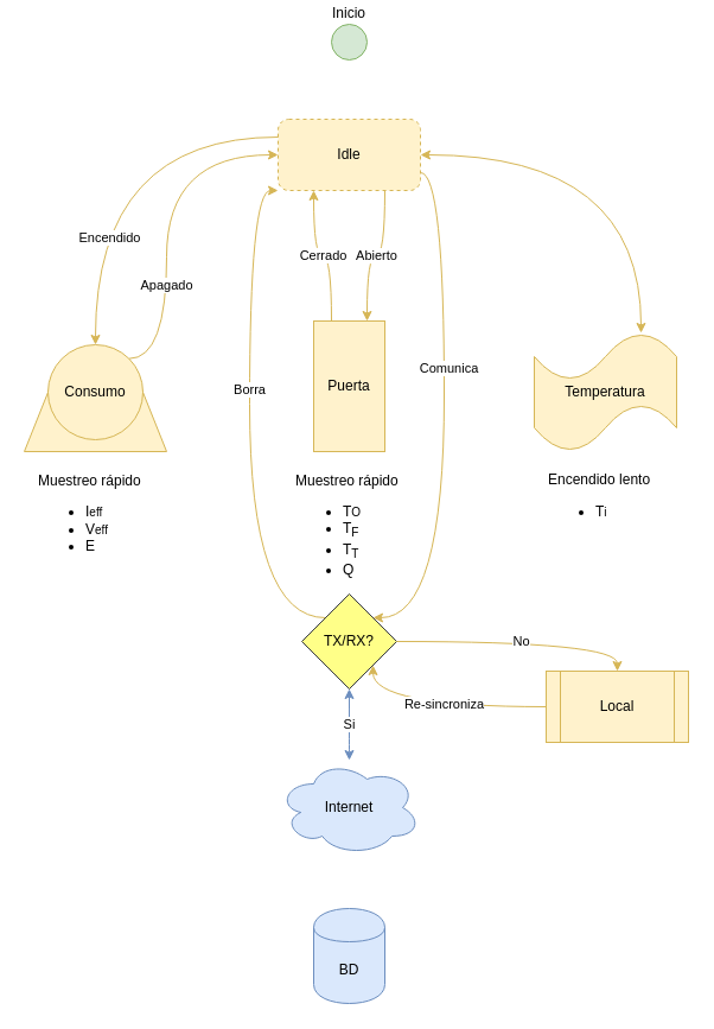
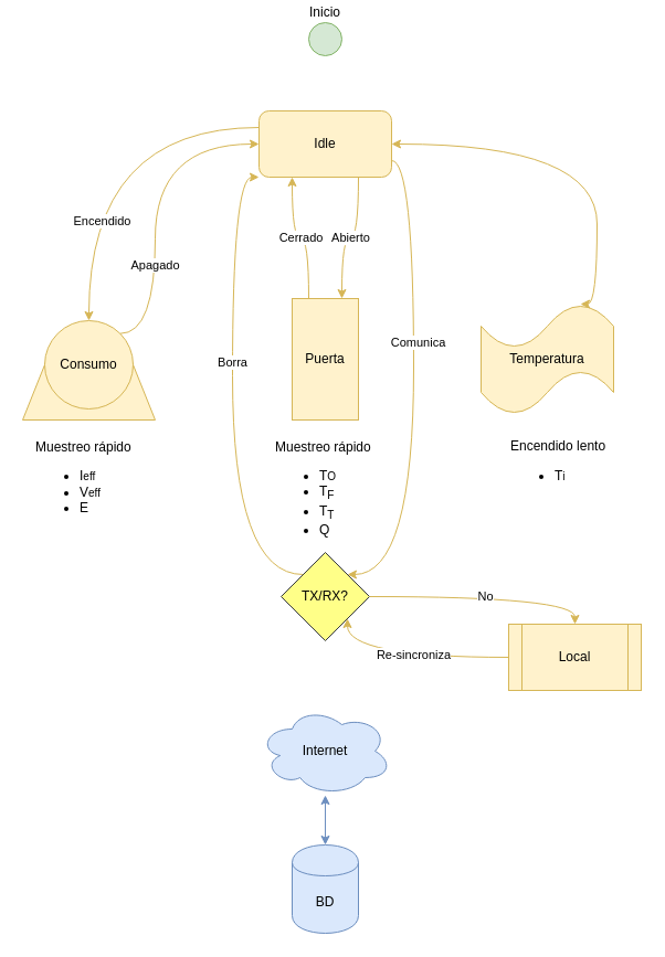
- <mxCell id="9" value="Idle" style="rounded=1;whiteSpace=wrap;html=1;fillColor=#fff2cc;strokeColor=#d6b656;dashed=1;" vertex="1" parent="1"><mxGeometry x="234" y="100" width="120" height="60" as="geometry" /></mxCell>
+ <mxCell id="9" value="Idle" style="rounded=1;whiteSpace=wrap;html=1;fillColor=#fff2cc;strokeColor=#d6b656;" vertex="1" parent="1"><mxGeometry x="234" y="100" width="120" height="60" as="geometry" /></mxCell>
- <mxCell id="21" value="Temperatura" style="shape=tape;whiteSpace=wrap;html=1;fillColor=#fff2cc;strokeColor=#d6b656;" vertex="1" parent="1"><mxGeometry x="450" y="280" width="120" height="100" as="geometry" /></mxCell>
+ <mxCell id="21" value="Temperatura" style="shape=tape;whiteSpace=wrap;html=1;fillColor=#fff2cc;strokeColor=#d6b656;" vertex="1" parent="1"><mxGeometry x="435" y="275" width="120" height="100" as="geometry" /></mxCell>
- <mxCell id="14" value="Si" style="edgeStyle=orthogonalEdgeStyle;curved=1;orthogonalLoop=1;jettySize=auto;html=1;startArrow=classic;startFill=1;endArrow=classic;endFill=1;fillColor=#dae8fc;strokeColor=#6c8ebf;" edge="1" parent="1" source="15" target="23"><mxGeometry relative="1" as="geometry" /></mxCell>
+ <mxCell id="11" style="edgeStyle=orthogonalEdgeStyle;rounded=0;orthogonalLoop=1;jettySize=auto;html=1;startArrow=classic;startFill=1;fillColor=#dae8fc;strokeColor=#6c8ebf;" edge="1" parent="1" source="15" target="10"><mxGeometry relative="1" as="geometry" /></mxCell>
